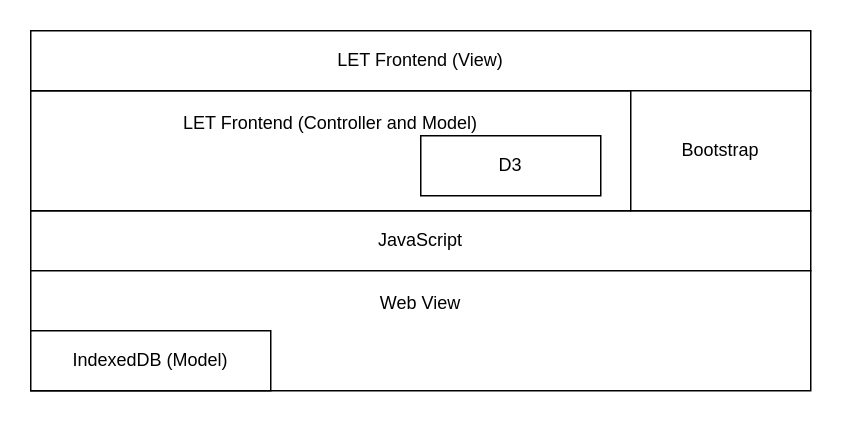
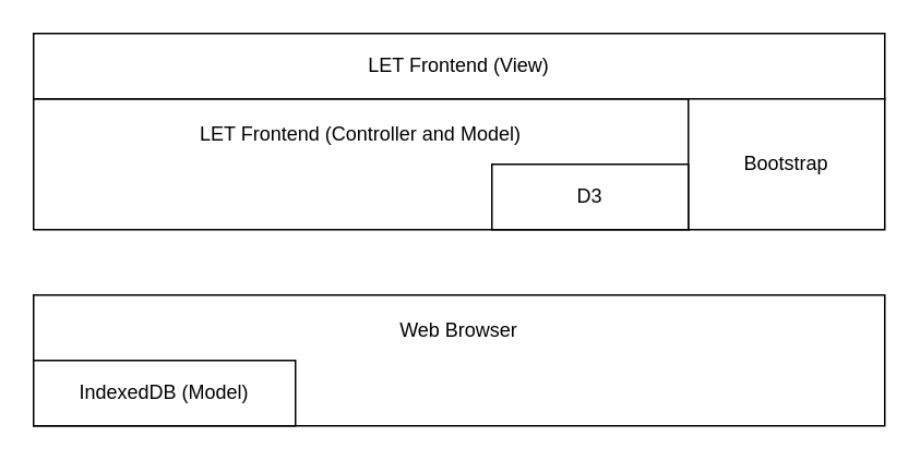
- <mxCell id="7" value="D3" style="rounded=0;whiteSpace=wrap;html=1;" parent="1" vertex="1"><mxGeometry x="280" y="90" width="120" height="40" as="geometry" /></mxCell>
+ <mxCell id="7" value="D3" style="rounded=0;whiteSpace=wrap;html=1;" parent="1" vertex="1"><mxGeometry x="300" y="100" width="120" height="40" as="geometry" /></mxCell>
- <mxCell id="2" value="JavaScript" style="rounded=0;whiteSpace=wrap;html=1;" parent="1" vertex="1"><mxGeometry x="20" y="140" width="520" height="40" as="geometry" /></mxCell>
- <mxCell id="6" value="&lt;p style=&quot;line-height: 50%;&quot;&gt;Web View&lt;/p&gt;" style="rounded=0;whiteSpace=wrap;html=1;verticalAlign=top;" parent="1" vertex="1"><mxGeometry x="20" y="180" width="520" height="80" as="geometry" /></mxCell>
+ <mxCell id="6" value="&lt;p style=&quot;line-height: 50%;&quot;&gt;Web Browser&lt;/p&gt;" style="rounded=0;whiteSpace=wrap;html=1;verticalAlign=top;" parent="1" vertex="1"><mxGeometry x="20" y="180" width="520" height="80" as="geometry" /></mxCell>
